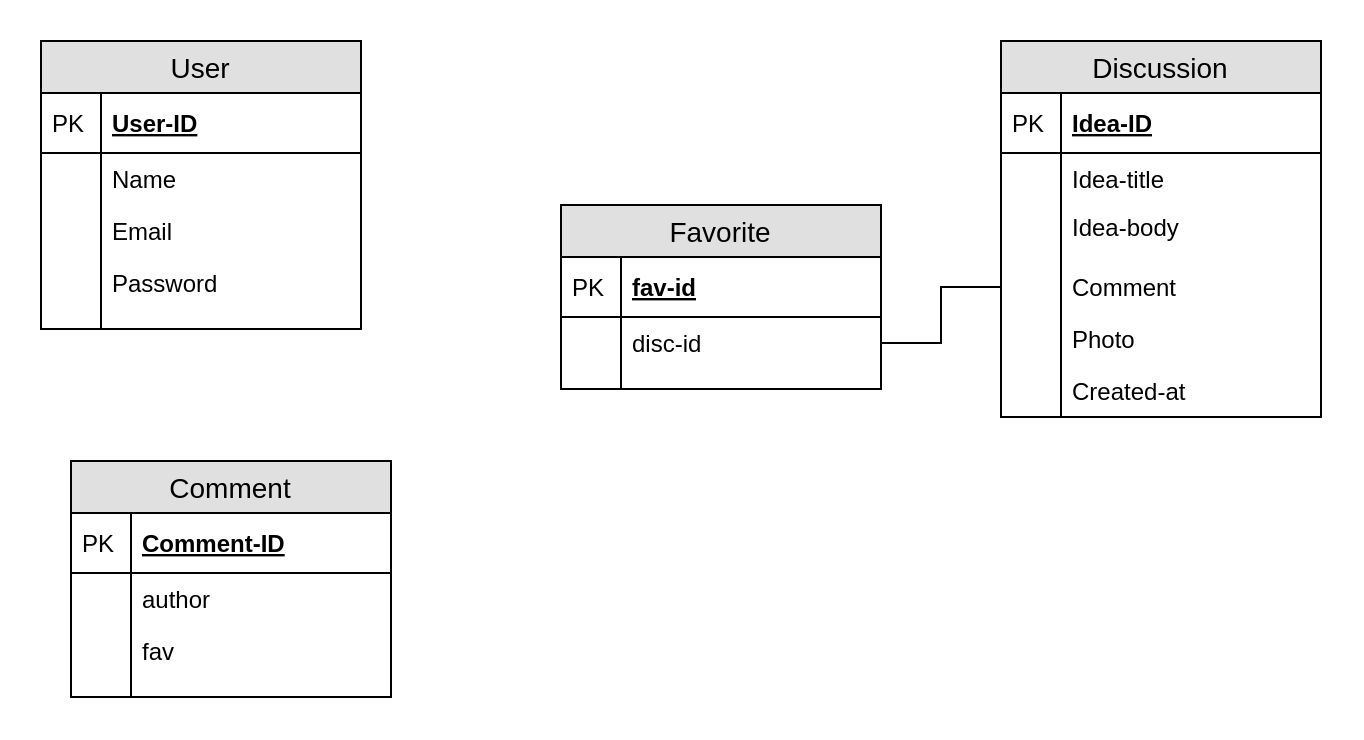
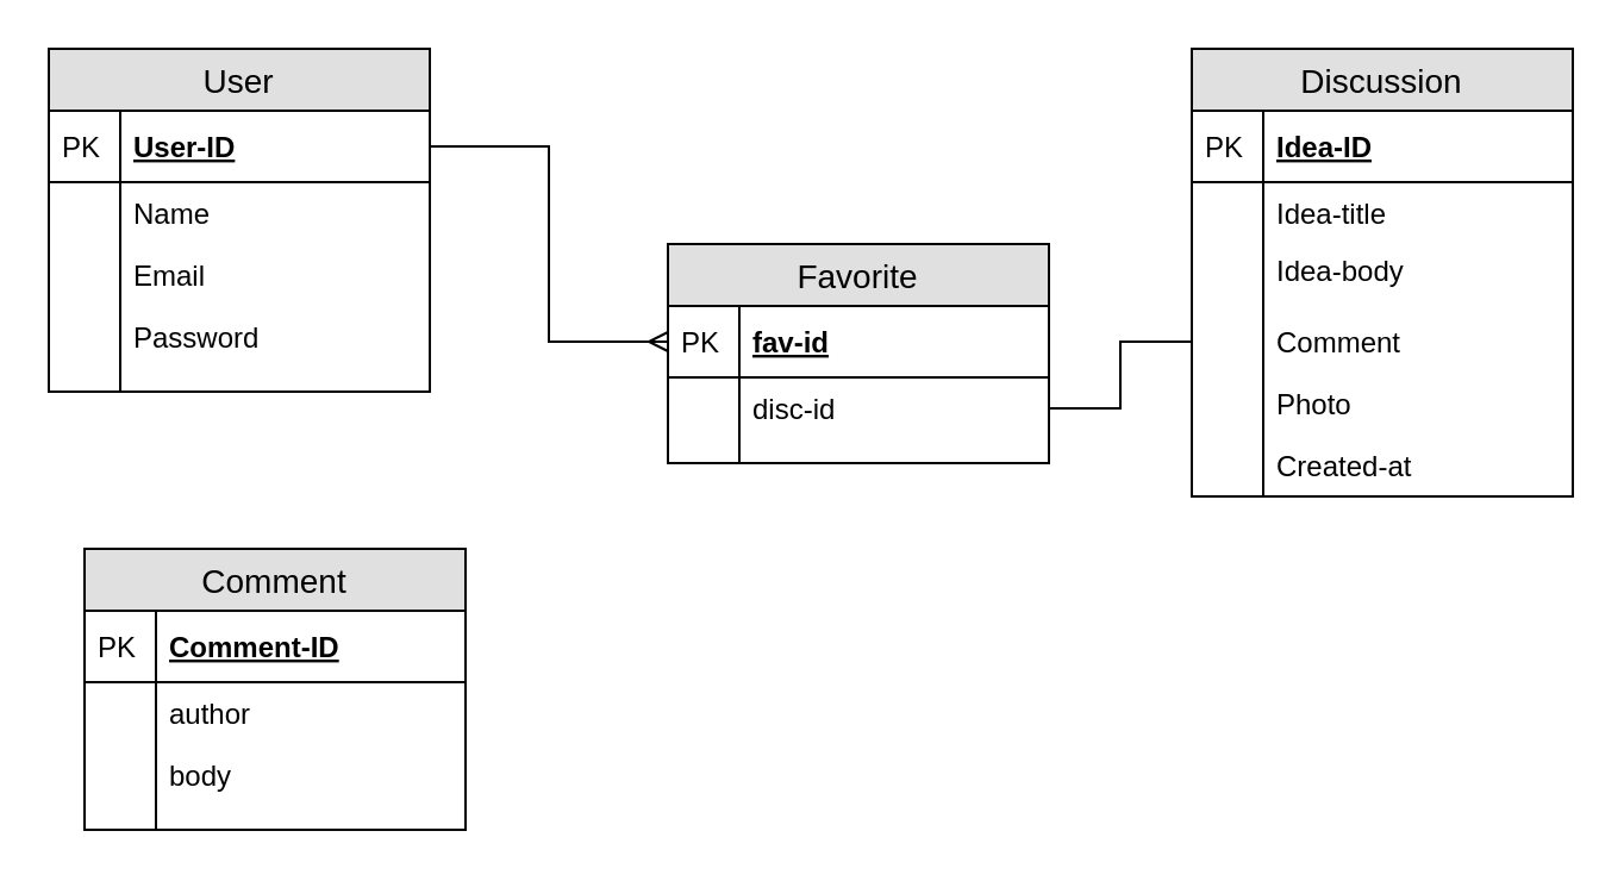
+ <mxCell id="42" style="edgeStyle=orthogonalEdgeStyle;rounded=0;orthogonalLoop=1;jettySize=auto;html=1;exitX=1;exitY=0.5;exitDx=0;exitDy=0;entryX=0;entryY=0.5;entryDx=0;entryDy=0;endArrow=ERmany;endFill=0;" edge="1" parent="1" source="3" target="36"><mxGeometry relative="1" as="geometry" /></mxCell>
- <mxCell id="31" value="fav" style="shape=partialRectangle;top=0;left=0;right=0;bottom=0;align=left;verticalAlign=top;fillColor=none;spacingLeft=34;spacingRight=4;overflow=hidden;rotatable=0;points=[[0,0.5],[1,0.5]];portConstraint=eastwest;dropTarget=0;fontSize=12;" vertex="1" parent="26"><mxGeometry y="82" width="160" height="26" as="geometry" /></mxCell>
+ <mxCell id="31" value="body" style="shape=partialRectangle;top=0;left=0;right=0;bottom=0;align=left;verticalAlign=top;fillColor=none;spacingLeft=34;spacingRight=4;overflow=hidden;rotatable=0;points=[[0,0.5],[1,0.5]];portConstraint=eastwest;dropTarget=0;fontSize=12;" vertex="1" parent="26"><mxGeometry y="82" width="160" height="26" as="geometry" /></mxCell>
